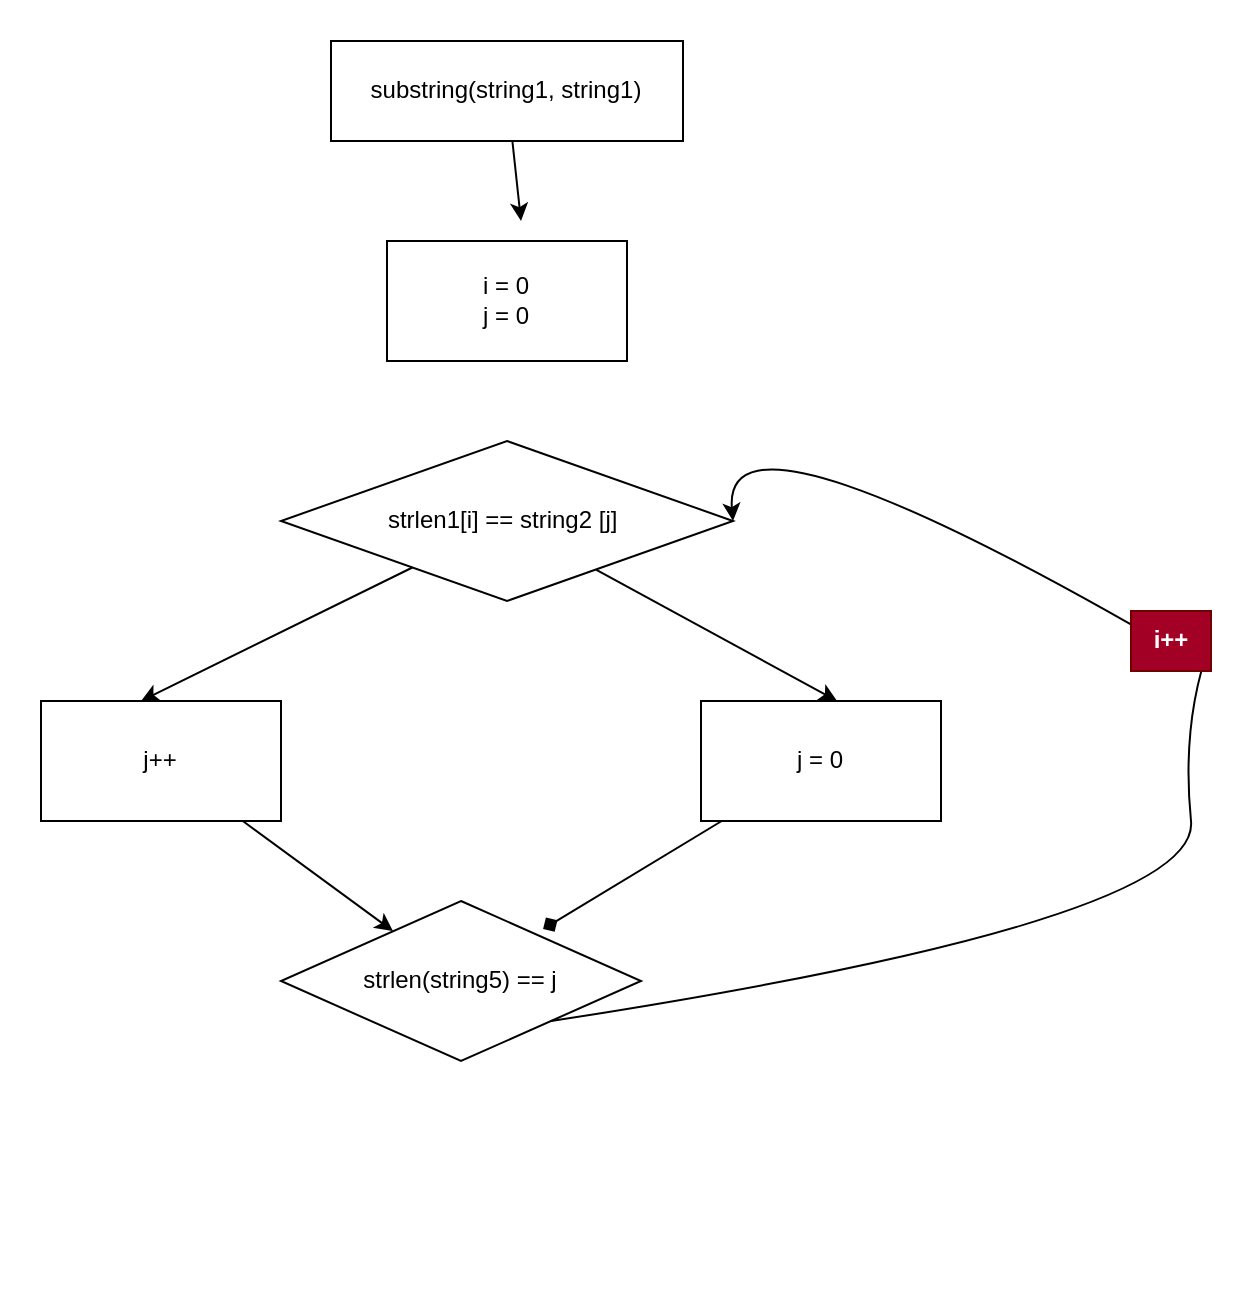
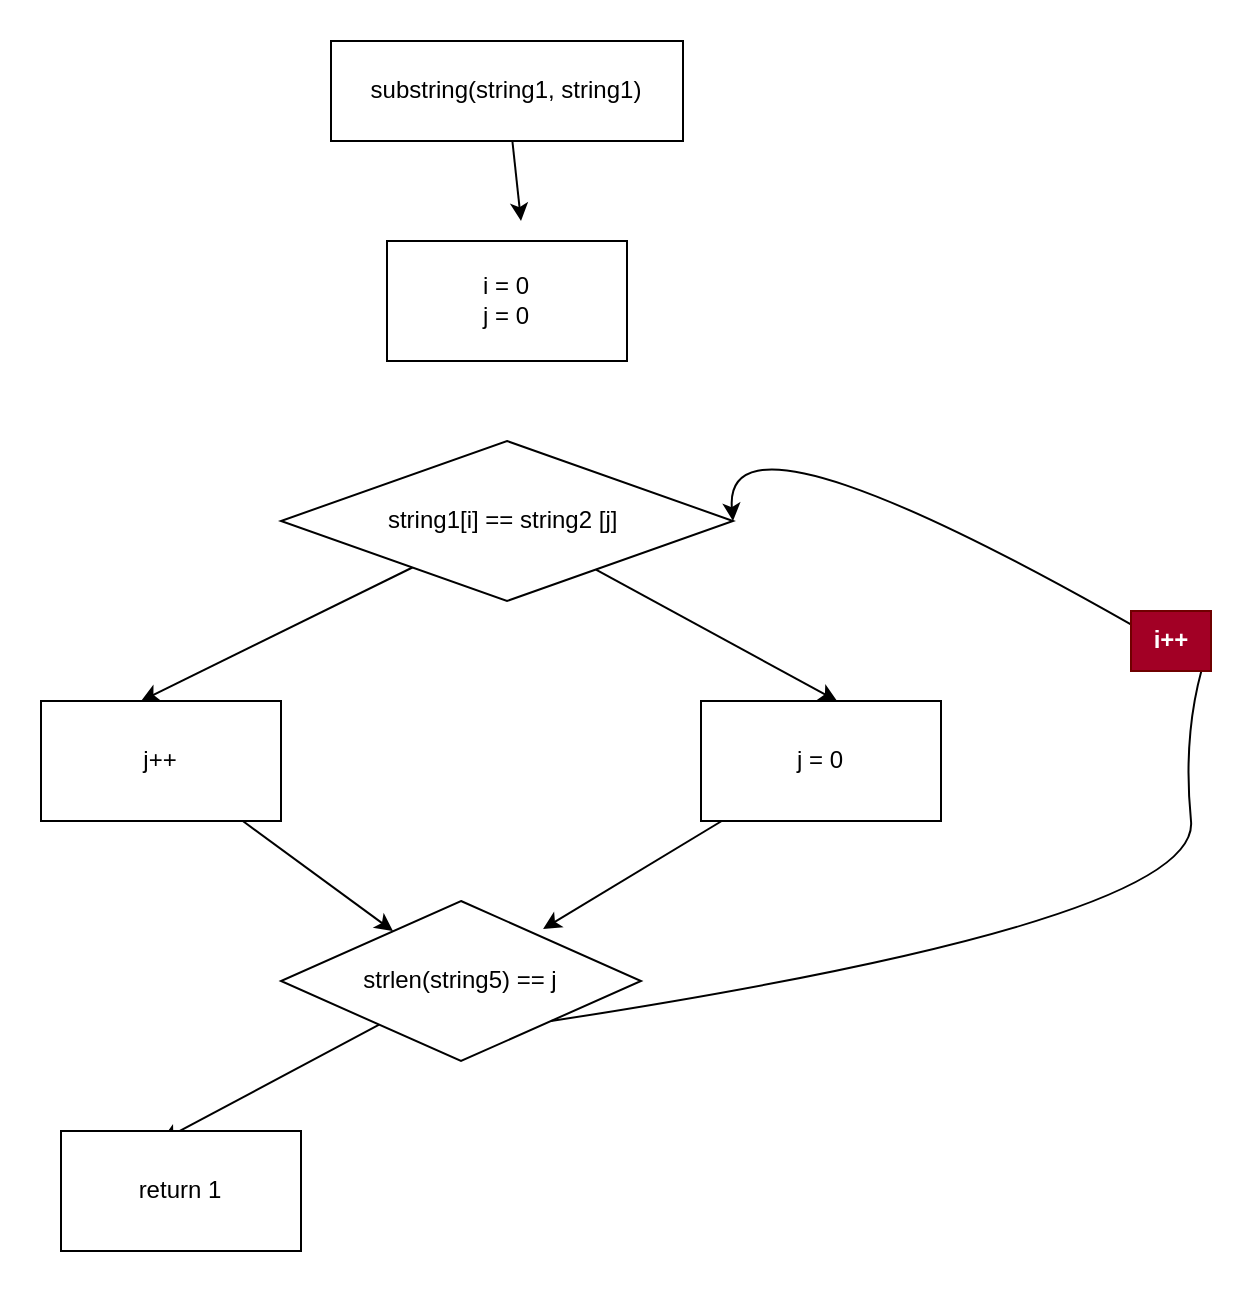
- <mxCell id="6" value="strlen1[i] == string2 [j]&amp;nbsp;" style="rhombus;whiteSpace=wrap;html=1;" vertex="1" parent="1"><mxGeometry x="140" y="220" width="226" height="80" as="geometry" /></mxCell>
+ <mxCell id="6" value="string1[i] == string2 [j]&amp;nbsp;" style="rhombus;whiteSpace=wrap;html=1;" vertex="1" parent="1"><mxGeometry x="140" y="220" width="226" height="80" as="geometry" /></mxCell>
- <mxCell id="9" style="edgeStyle=none;html=1;entryX=0.728;entryY=0.175;entryDx=0;entryDy=0;entryPerimeter=0;endArrow=diamond;" edge="1" parent="1" source="10" target="12"><mxGeometry relative="1" as="geometry" /></mxCell>
+ <mxCell id="9" style="edgeStyle=none;html=1;entryX=0.728;entryY=0.175;entryDx=0;entryDy=0;entryPerimeter=0;" edge="1" parent="1" source="10" target="12"><mxGeometry relative="1" as="geometry" /></mxCell>
+ <mxCell id="11" style="edgeStyle=none;html=1;entryX=0.417;entryY=0.083;entryDx=0;entryDy=0;entryPerimeter=0;" edge="1" parent="1" source="12" target="13"><mxGeometry relative="1" as="geometry" /></mxCell>
+ <mxCell id="13" value="return 1" style="rounded=0;whiteSpace=wrap;html=1;" vertex="1" parent="1"><mxGeometry x="30" y="565" width="120" height="60" as="geometry" /></mxCell>
